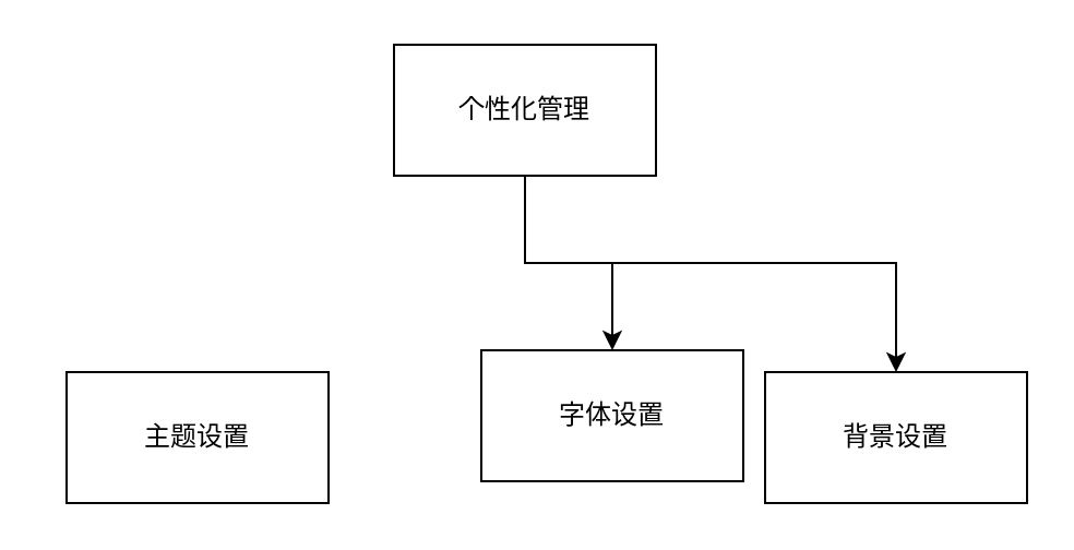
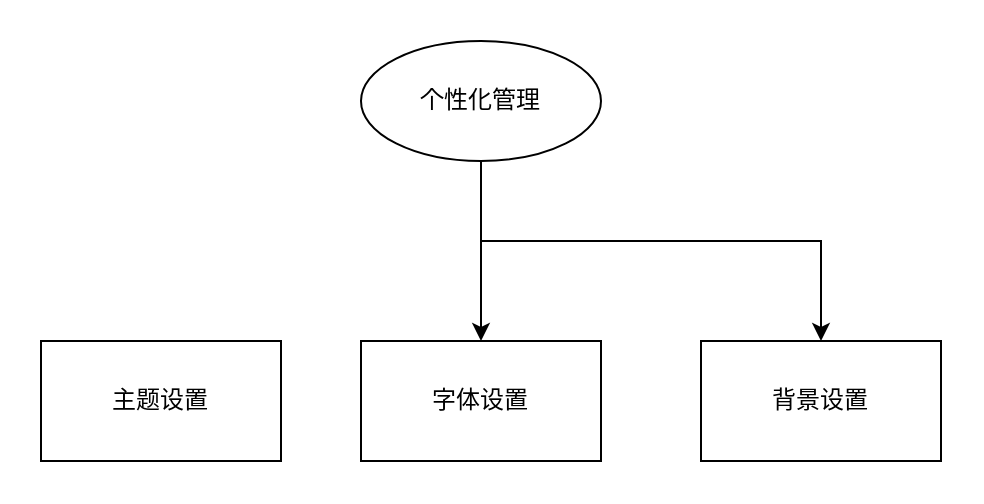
- <mxCell id="4" value="个性化管理" style="rounded=0;whiteSpace=wrap;html=1;" vertex="1" parent="1"><mxGeometry x="180" y="20" width="120" height="60" as="geometry" /></mxCell>
+ <mxCell id="4" value="个性化管理" style="ellipse;whiteSpace=wrap;html=1;" vertex="1" parent="1"><mxGeometry x="180" y="20" width="120" height="60" as="geometry" /></mxCell>
- <mxCell id="6" value="字体设置" style="rounded=0;whiteSpace=wrap;html=1;" vertex="1" parent="1"><mxGeometry x="220" y="160" width="120" height="60" as="geometry" /></mxCell>
+ <mxCell id="6" value="字体设置" style="rounded=0;whiteSpace=wrap;html=1;" vertex="1" parent="1"><mxGeometry x="180" y="170" width="120" height="60" as="geometry" /></mxCell>
- <mxCell id="5" value="主题设置" style="rounded=0;whiteSpace=wrap;html=1;" vertex="1" parent="1"><mxGeometry x="30" y="170" width="120" height="60" as="geometry" /></mxCell>
+ <mxCell id="5" value="主题设置" style="rounded=0;whiteSpace=wrap;html=1;" vertex="1" parent="1"><mxGeometry x="20" y="170" width="120" height="60" as="geometry" /></mxCell>
